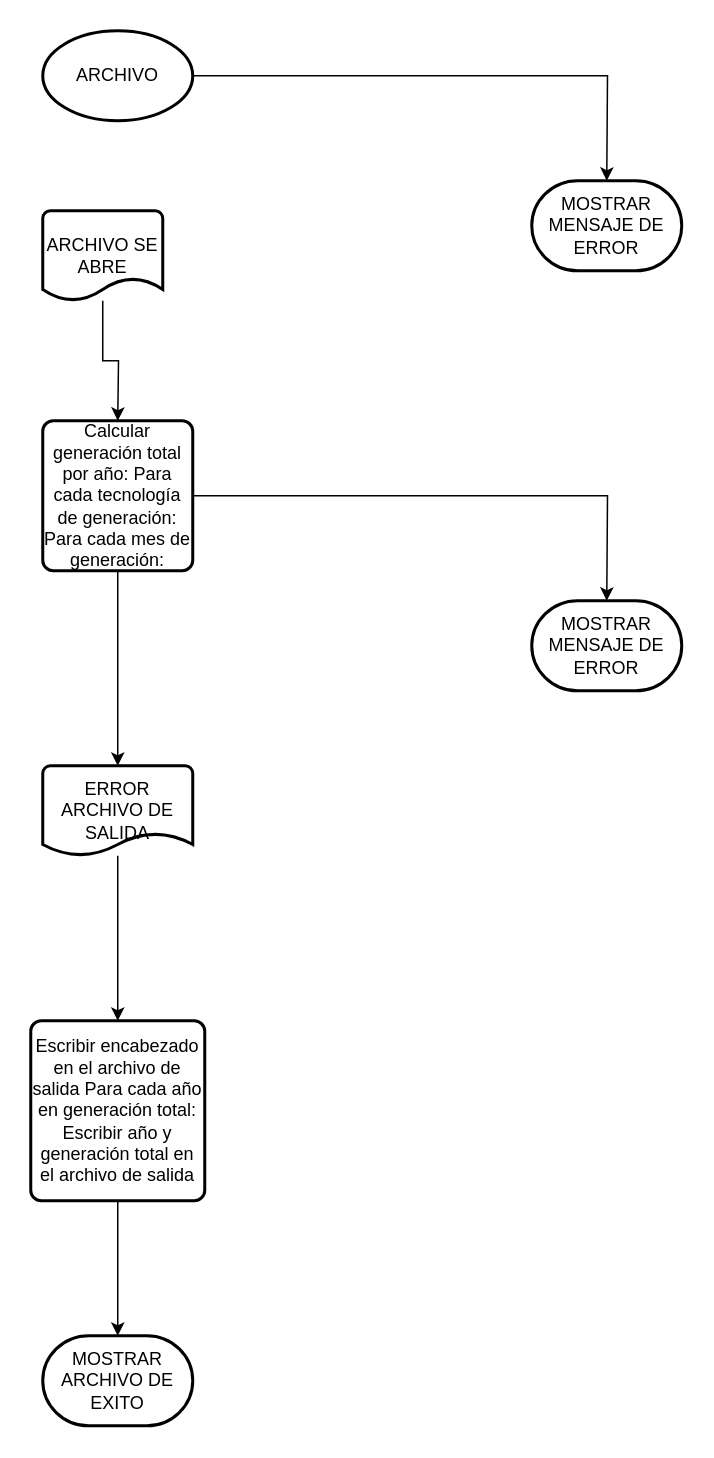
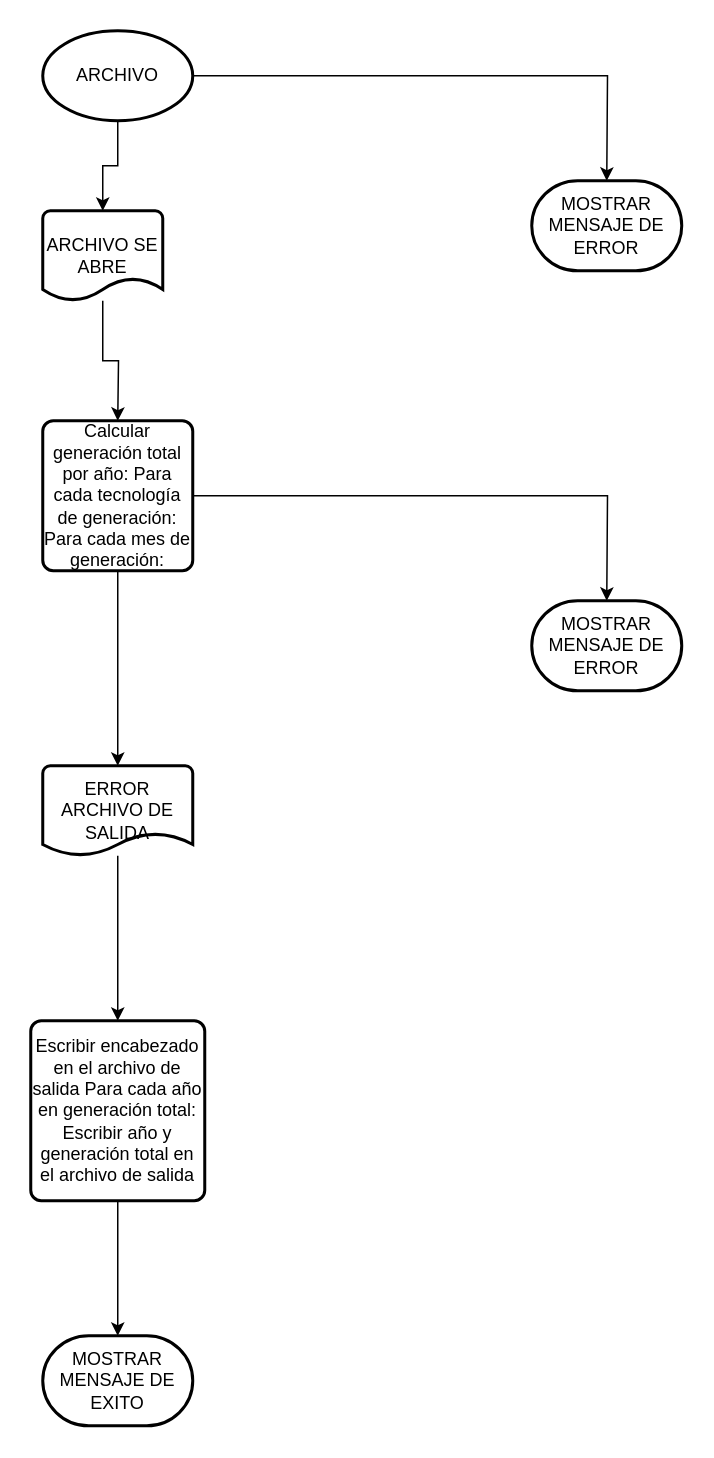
+ <mxCell id="3" style="edgeStyle=orthogonalEdgeStyle;rounded=0;orthogonalLoop=1;jettySize=auto;html=1;exitX=0.5;exitY=1;exitDx=0;exitDy=0;exitPerimeter=0;" edge="1" parent="1" source="4" target="7"><mxGeometry relative="1" as="geometry" /></mxCell>
- <mxCell id="16" value="MOSTRAR ARCHIVO DE EXITO" style="strokeWidth=2;html=1;shape=mxgraph.flowchart.terminator;whiteSpace=wrap;" vertex="1" parent="1"><mxGeometry x="28" y="890" width="100" height="60" as="geometry" /></mxCell>
+ <mxCell id="16" value="MOSTRAR MENSAJE DE EXITO" style="strokeWidth=2;html=1;shape=mxgraph.flowchart.terminator;whiteSpace=wrap;" vertex="1" parent="1"><mxGeometry x="28" y="890" width="100" height="60" as="geometry" /></mxCell>
